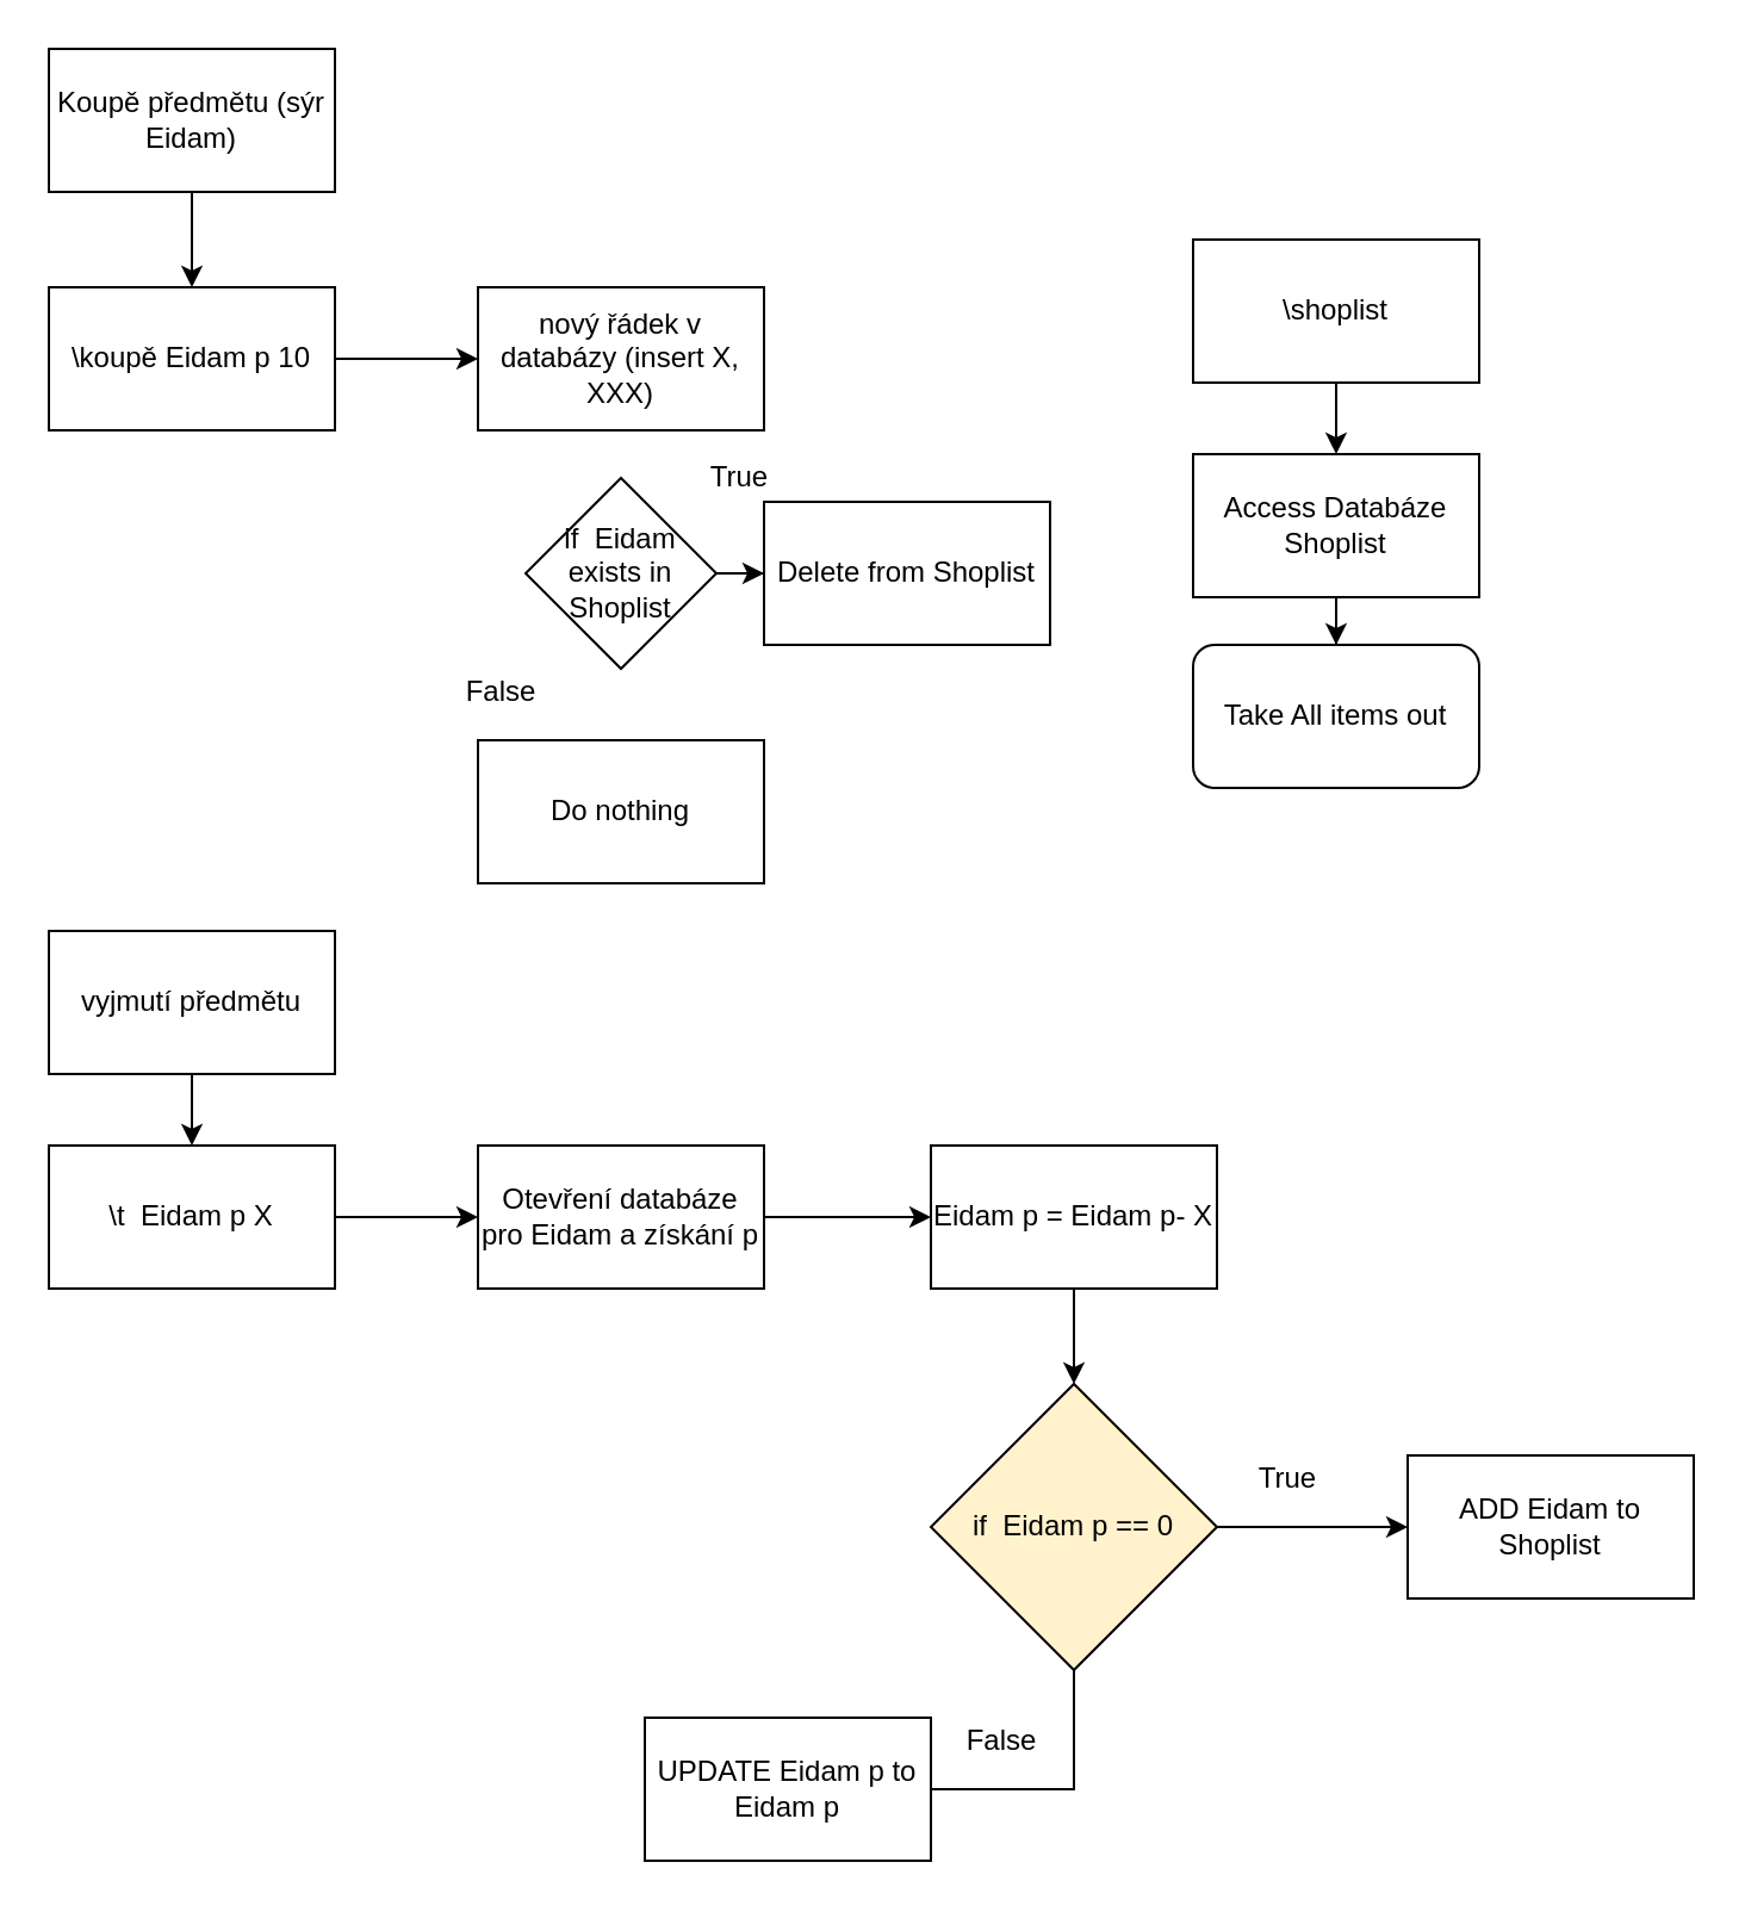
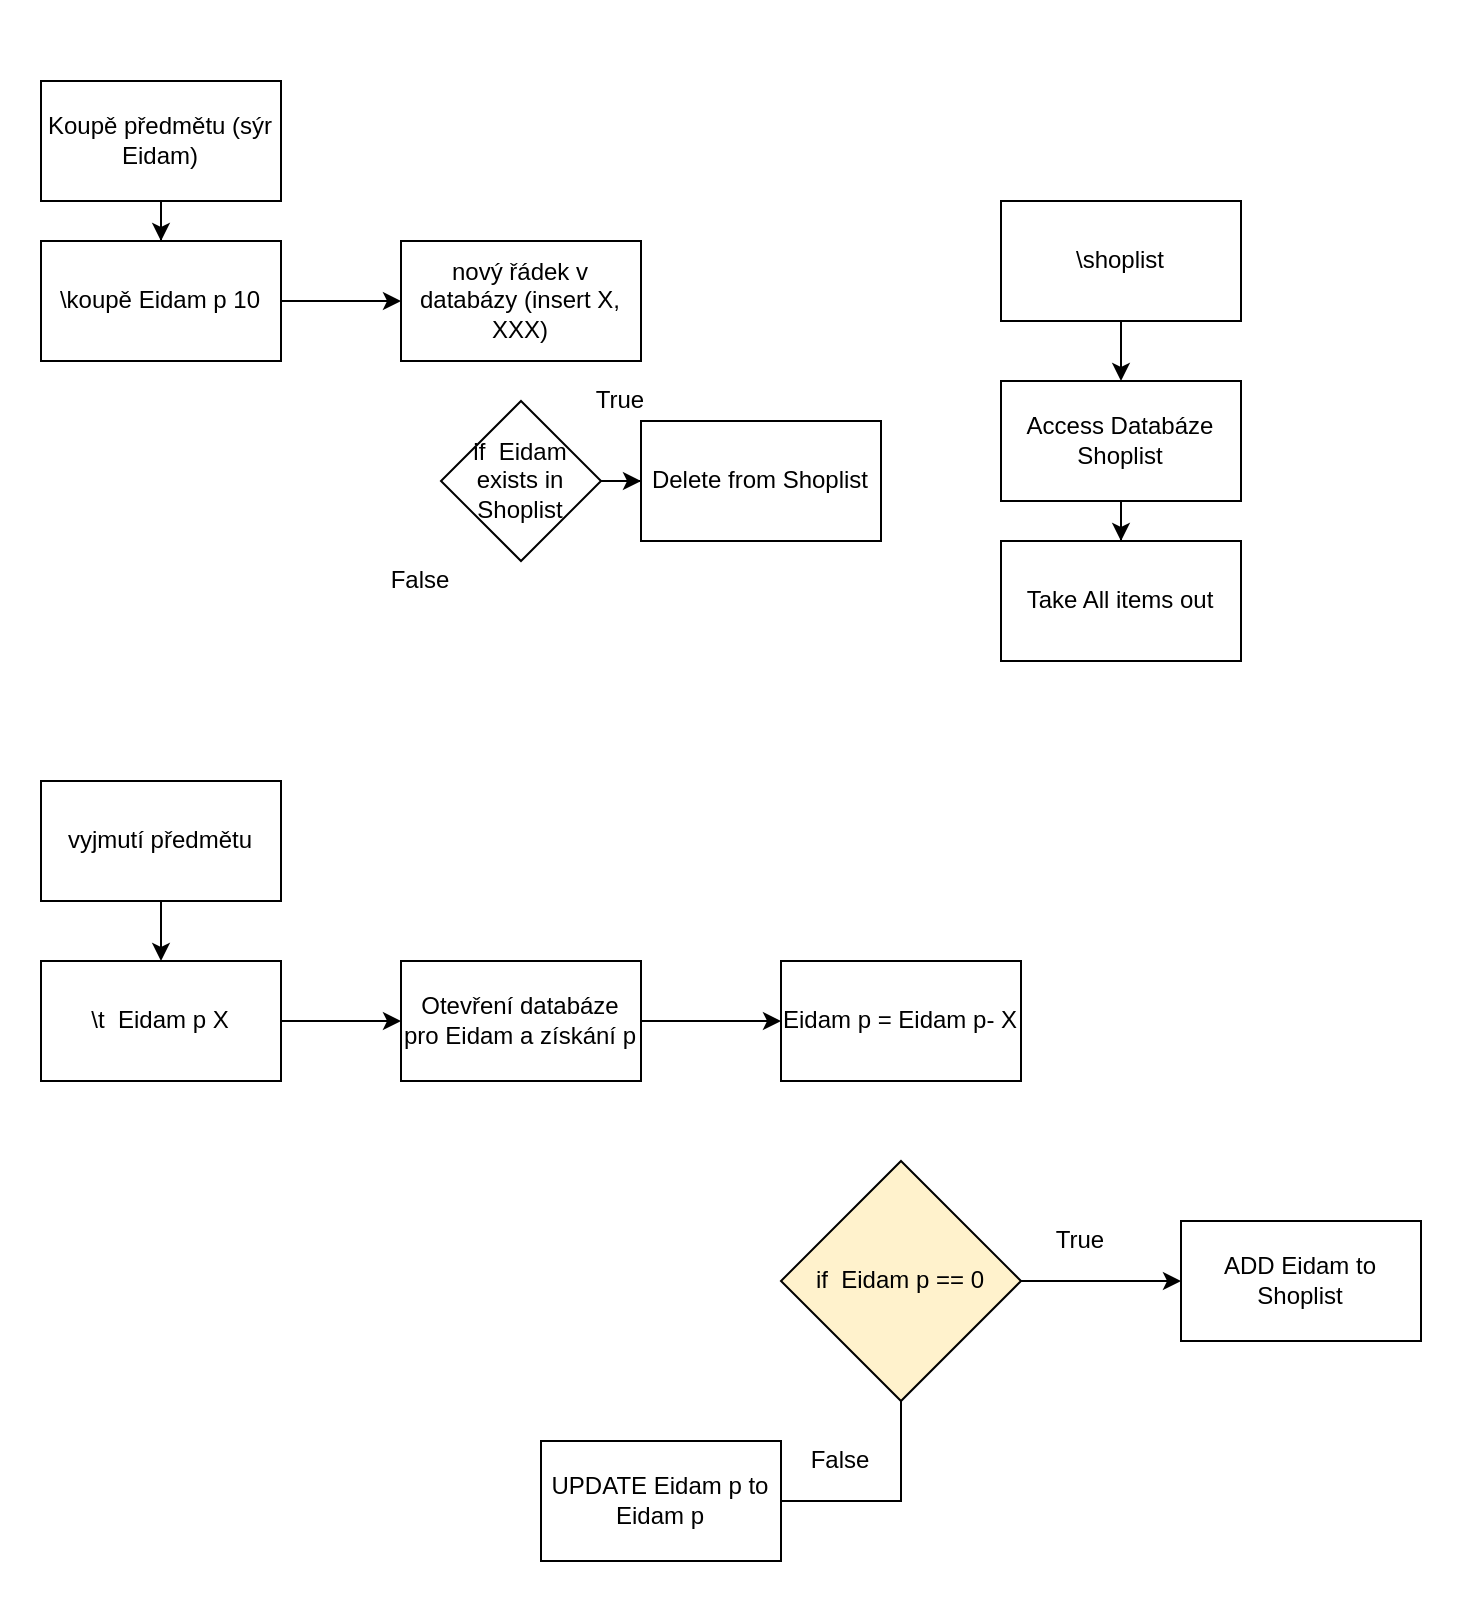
- <mxCell id="3" value="Koupě předmětu (sýr Eidam)&lt;br&gt;" style="rounded=0;whiteSpace=wrap;html=1;" vertex="1" parent="1"><mxGeometry x="20" y="20" width="120" height="60" as="geometry" /></mxCell>
+ <mxCell id="3" value="Koupě předmětu (sýr Eidam)&lt;br&gt;" style="rounded=0;whiteSpace=wrap;html=1;" vertex="1" parent="1"><mxGeometry x="20" y="40" width="120" height="60" as="geometry" /></mxCell>
- <mxCell id="26" value="Take All items out" style="whiteSpace=wrap;html=1;rounded=1;" vertex="1" parent="1"><mxGeometry x="500" y="270" width="120" height="60" as="geometry" /></mxCell>
+ <mxCell id="26" value="Take All items out" style="rounded=0;whiteSpace=wrap;html=1;" vertex="1" parent="1"><mxGeometry x="500" y="270" width="120" height="60" as="geometry" /></mxCell>
- <mxCell id="32" value="Do nothing&lt;br&gt;" style="rounded=0;whiteSpace=wrap;html=1;" vertex="1" parent="1"><mxGeometry x="200" y="310" width="120" height="60" as="geometry" /></mxCell>
- <mxCell id="11" style="edgeStyle=orthogonalEdgeStyle;rounded=0;orthogonalLoop=1;jettySize=auto;html=1;exitX=0.5;exitY=1;exitDx=0;exitDy=0;" edge="1" parent="1" source="17" target="16"><mxGeometry relative="1" as="geometry" /></mxCell>
